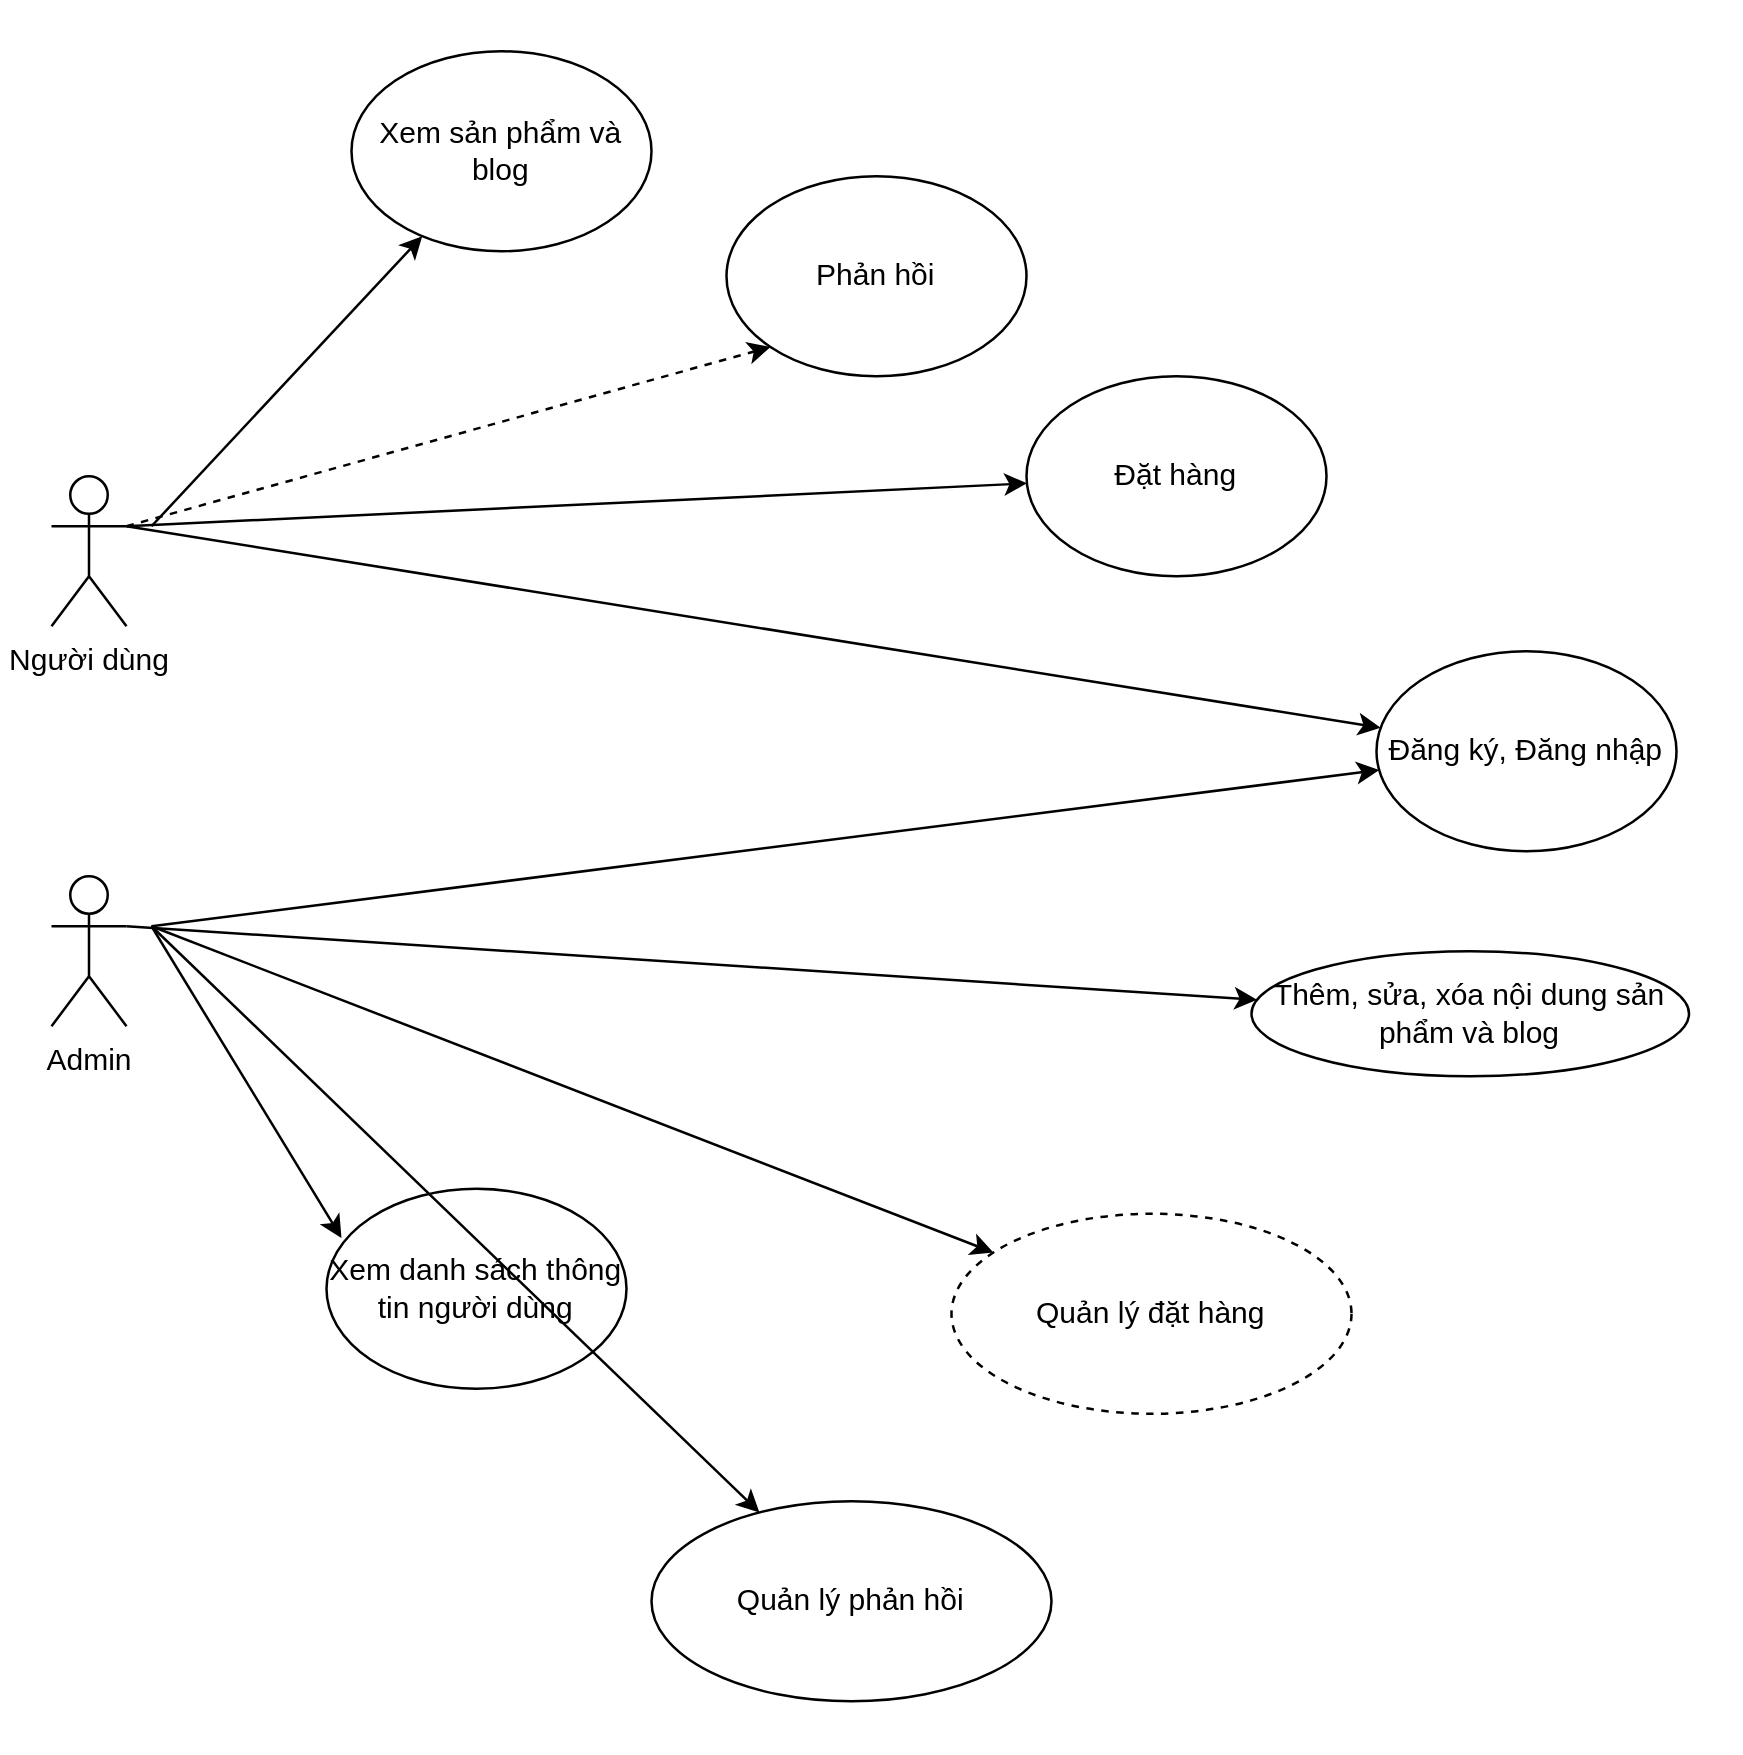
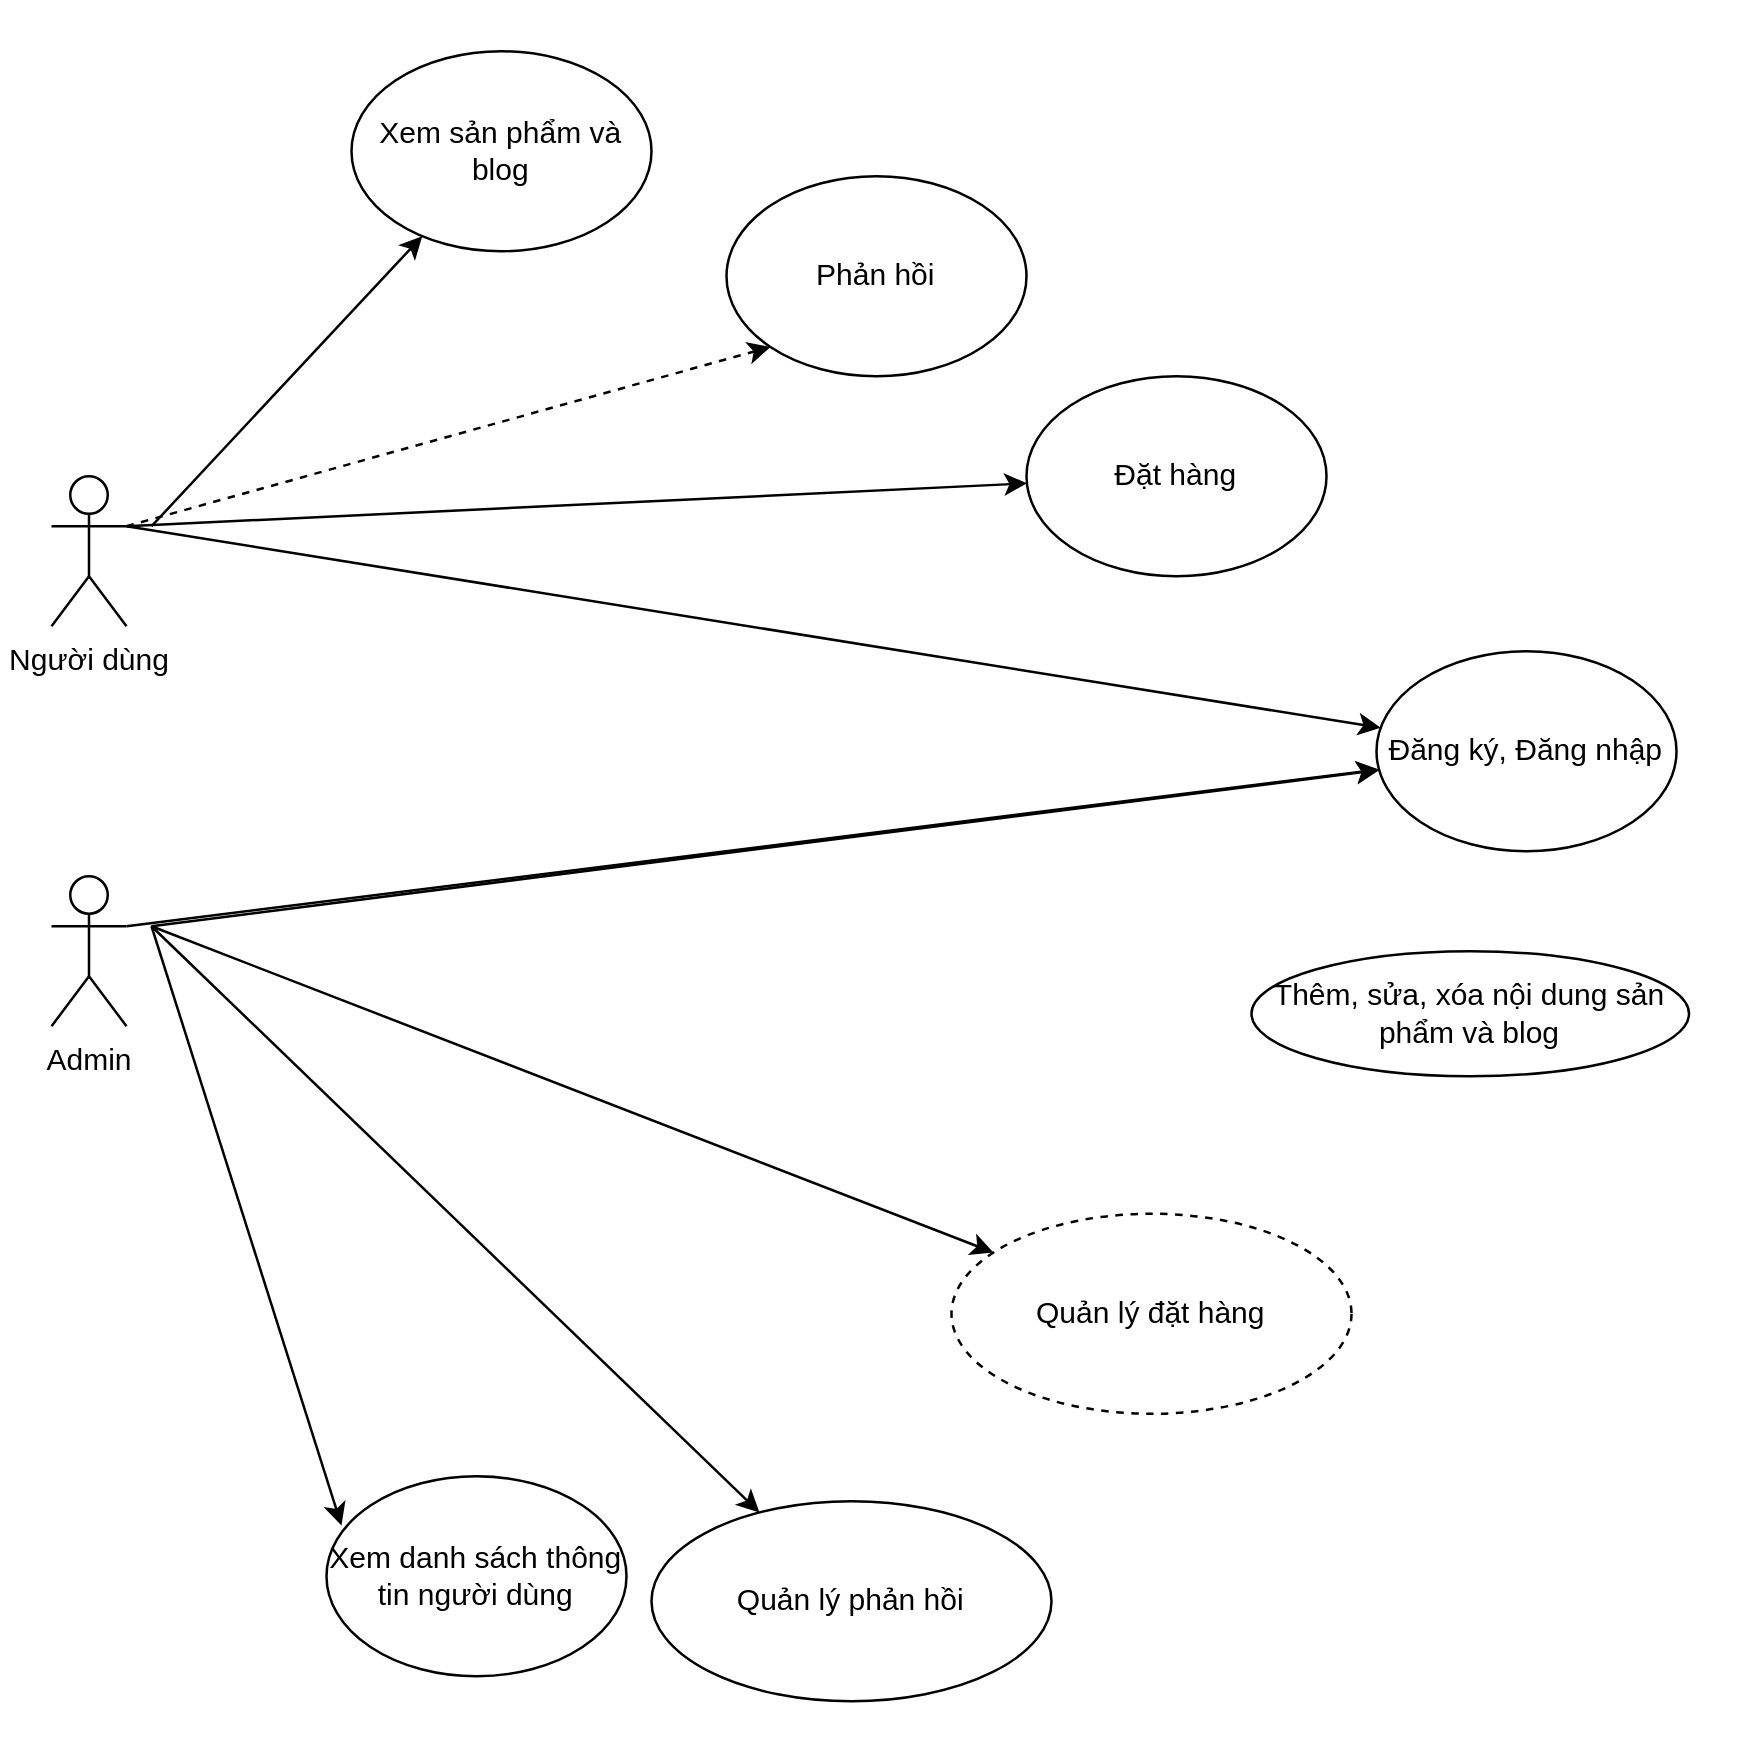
- <mxCell id="16" value="" style="endArrow=classic;html=1;exitX=1;exitY=0.333;exitDx=0;exitDy=0;exitPerimeter=0;" edge="1" parent="1" source="3" target="6"><mxGeometry width="50" height="50" relative="1" as="geometry"><mxPoint x="200" y="440" as="sourcePoint" /><mxPoint x="250" y="390" as="targetPoint" /></mxGeometry></mxCell>
+ <mxCell id="16" value="" style="endArrow=classic;html=1;exitX=1;exitY=0.333;exitDx=0;exitDy=0;exitPerimeter=0;" edge="1" parent="1" source="3" target="4"><mxGeometry width="50" height="50" relative="1" as="geometry"><mxPoint x="200" y="440" as="sourcePoint" /><mxPoint x="250" y="390" as="targetPoint" /></mxGeometry></mxCell>
- <mxCell id="10" value="Xem danh sách thông tin người dùng" style="ellipse;whiteSpace=wrap;html=1;" vertex="1" parent="1"><mxGeometry x="130" y="475" width="120" height="80" as="geometry" /></mxCell>
+ <mxCell id="10" value="Xem danh sách thông tin người dùng" style="ellipse;whiteSpace=wrap;html=1;" vertex="1" parent="1"><mxGeometry x="130" y="590" width="120" height="80" as="geometry" /></mxCell>
